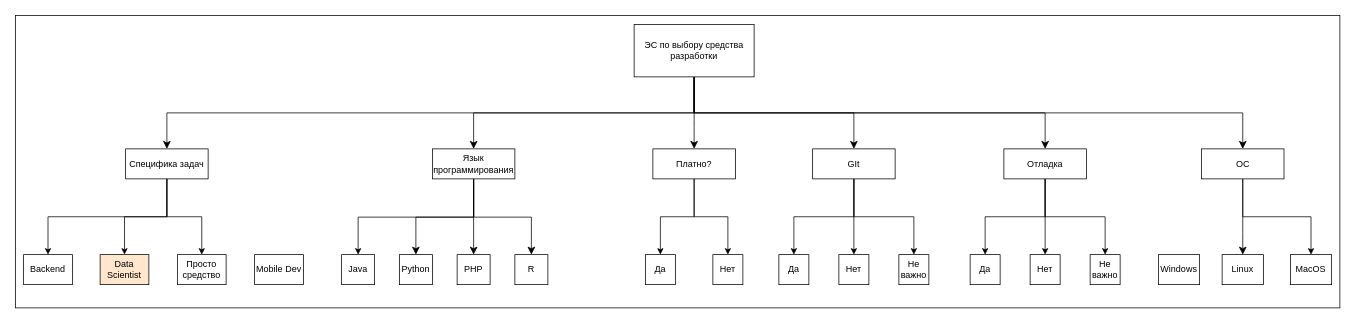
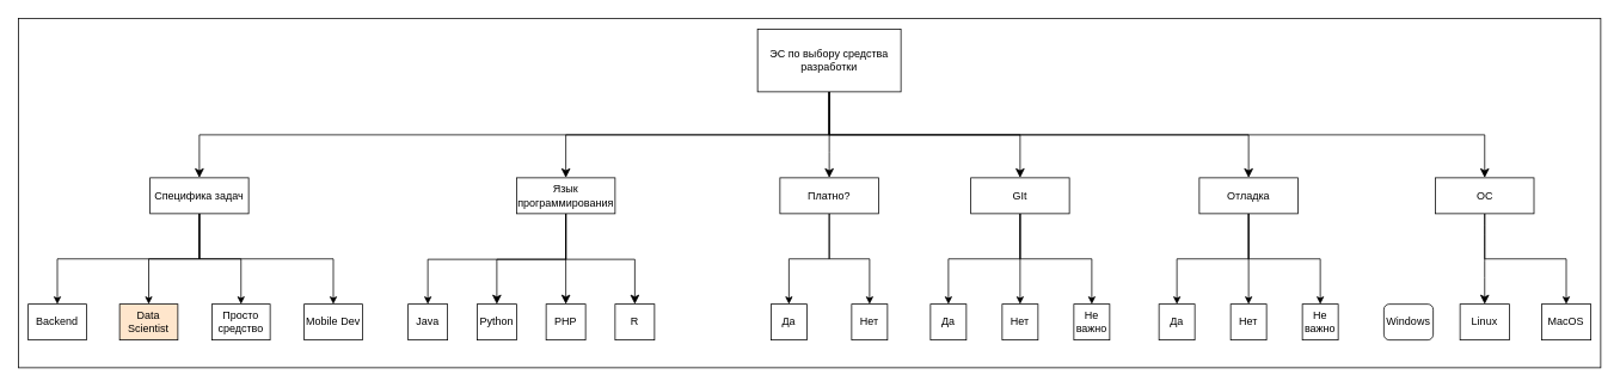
+ <mxCell id="13" style="edgeStyle=orthogonalEdgeStyle;rounded=0;orthogonalLoop=1;jettySize=auto;html=1;exitX=0.5;exitY=1;exitDx=0;exitDy=0;entryX=0.5;entryY=0;entryDx=0;entryDy=0;" parent="1" source="14" target="28" edge="1"><mxGeometry relative="1" as="geometry" /></mxCell>
- <mxCell id="29" value="Windows" style="rounded=0;whiteSpace=wrap;html=1;" parent="1" vertex="1"><mxGeometry x="1544" y="339" width="55" height="40" as="geometry" /></mxCell>
+ <mxCell id="29" value="Windows" style="whiteSpace=wrap;html=1;rounded=1;" parent="1" vertex="1"><mxGeometry x="1544" y="339" width="55" height="40" as="geometry" /></mxCell>
